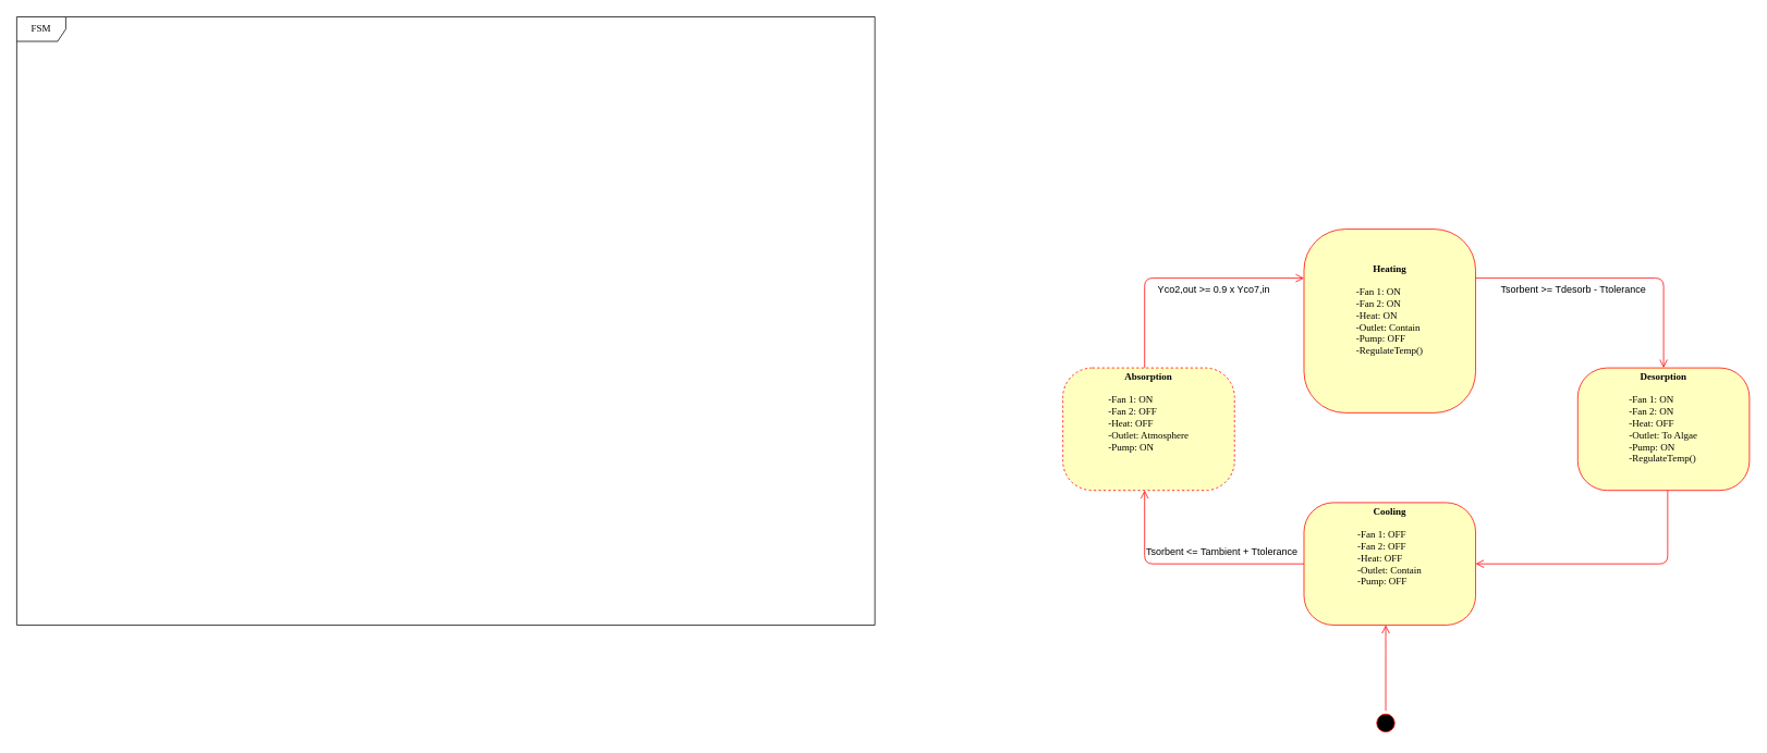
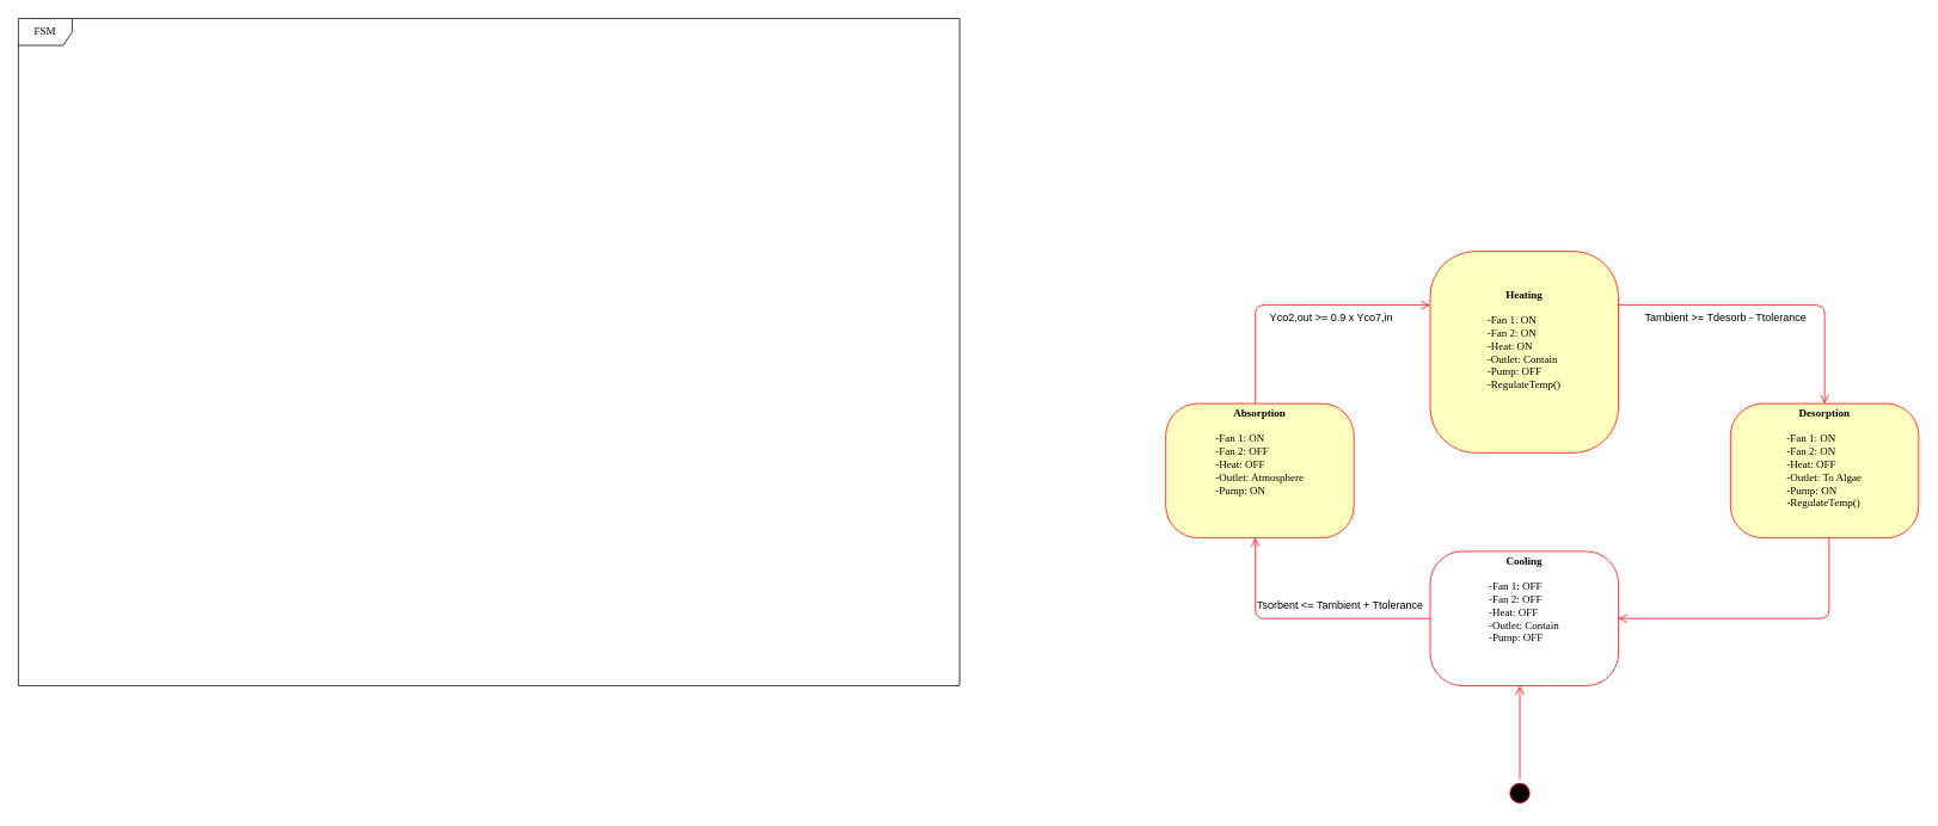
- <mxCell id="14" value="Tsorbent &amp;gt;= Tdesorb - Ttolerance" style="text;html=1;strokeColor=none;fillColor=none;align=center;verticalAlign=middle;whiteSpace=wrap;rounded=0;" vertex="1" parent="1"><mxGeometry x="1820" y="340" width="210" height="30" as="geometry" /></mxCell>
+ <mxCell id="14" value="Tambient &amp;gt;= Tdesorb - Ttolerance" style="text;html=1;strokeColor=none;fillColor=none;align=center;verticalAlign=middle;whiteSpace=wrap;rounded=0;" vertex="1" parent="1"><mxGeometry x="1820" y="340" width="210" height="30" as="geometry" /></mxCell>
- <mxCell id="3" value="&lt;b&gt;&lt;br&gt;&lt;br&gt;Absorption&lt;/b&gt;&lt;br&gt;&lt;br&gt;&lt;div style=&quot;text-align: left;&quot;&gt;-Fan 1: ON&lt;/div&gt;&lt;div style=&quot;text-align: left;&quot;&gt;-Fan 2: OFF&lt;/div&gt;&lt;div style=&quot;text-align: left;&quot;&gt;-Heat: OFF&lt;/div&gt;&lt;div style=&quot;text-align: left;&quot;&gt;-Outlet: Atmosphere&lt;/div&gt;&lt;div style=&quot;text-align: left;&quot;&gt;-Pump: ON&lt;/div&gt;&lt;br&gt;&lt;br&gt;&lt;br&gt;&lt;br&gt;&lt;div style=&quot;text-align: left;&quot;&gt;&lt;br&gt;&lt;/div&gt;" style="rounded=1;whiteSpace=wrap;html=1;arcSize=24;fillColor=#ffffc0;strokeColor=#ff0000;shadow=0;comic=0;labelBackgroundColor=none;fontFamily=Verdana;fontSize=12;fontColor=#000000;align=center;dashed=1;" parent="1" vertex="1"><mxGeometry x="1300" y="450" width="210" height="150" as="geometry" /></mxCell>
+ <mxCell id="3" value="&lt;b&gt;&lt;br&gt;&lt;br&gt;Absorption&lt;/b&gt;&lt;br&gt;&lt;br&gt;&lt;div style=&quot;text-align: left;&quot;&gt;-Fan 1: ON&lt;/div&gt;&lt;div style=&quot;text-align: left;&quot;&gt;-Fan 2: OFF&lt;/div&gt;&lt;div style=&quot;text-align: left;&quot;&gt;-Heat: OFF&lt;/div&gt;&lt;div style=&quot;text-align: left;&quot;&gt;-Outlet: Atmosphere&lt;/div&gt;&lt;div style=&quot;text-align: left;&quot;&gt;-Pump: ON&lt;/div&gt;&lt;br&gt;&lt;br&gt;&lt;br&gt;&lt;br&gt;&lt;div style=&quot;text-align: left;&quot;&gt;&lt;br&gt;&lt;/div&gt;" style="rounded=1;whiteSpace=wrap;html=1;arcSize=24;fillColor=#ffffc0;strokeColor=#ff0000;shadow=0;comic=0;labelBackgroundColor=none;fontFamily=Verdana;fontSize=12;fontColor=#000000;align=center;" parent="1" vertex="1"><mxGeometry x="1300" y="450" width="210" height="150" as="geometry" /></mxCell>
- <mxCell id="10" value="&lt;div style=&quot;&quot;&gt;&lt;b style=&quot;background-color: initial;&quot;&gt;&lt;br&gt;&lt;/b&gt;&lt;/div&gt;&lt;div style=&quot;&quot;&gt;&lt;b style=&quot;background-color: initial;&quot;&gt;Cooling&lt;/b&gt;&lt;/div&gt;&lt;div style=&quot;text-align: left;&quot;&gt;&lt;br&gt;&lt;/div&gt;&lt;div style=&quot;text-align: left;&quot;&gt;-Fan 1: OFF&lt;/div&gt;&lt;div style=&quot;text-align: left;&quot;&gt;-Fan 2: OFF&lt;/div&gt;&lt;div style=&quot;text-align: left;&quot;&gt;-Heat: OFF&lt;/div&gt;&lt;div style=&quot;text-align: left;&quot;&gt;-Outlet: Contain&lt;/div&gt;&lt;div style=&quot;text-align: left;&quot;&gt;&lt;span style=&quot;background-color: initial;&quot;&gt;-Pump: OFF&lt;/span&gt;&lt;/div&gt;&lt;br&gt;&lt;br&gt;&lt;br&gt;&lt;div style=&quot;text-align: left;&quot;&gt;&lt;br&gt;&lt;/div&gt;" style="rounded=1;whiteSpace=wrap;html=1;arcSize=24;fillColor=#ffffc0;strokeColor=#ff0000;shadow=0;comic=0;labelBackgroundColor=none;fontFamily=Verdana;fontSize=12;fontColor=#000000;align=center;" vertex="1" parent="1"><mxGeometry x="1595" y="615" width="210" height="150" as="geometry" /></mxCell>
+ <mxCell id="10" value="&lt;div style=&quot;&quot;&gt;&lt;b style=&quot;background-color: initial;&quot;&gt;&lt;br&gt;&lt;/b&gt;&lt;/div&gt;&lt;div style=&quot;&quot;&gt;&lt;b style=&quot;background-color: initial;&quot;&gt;Cooling&lt;/b&gt;&lt;/div&gt;&lt;div style=&quot;text-align: left;&quot;&gt;&lt;br&gt;&lt;/div&gt;&lt;div style=&quot;text-align: left;&quot;&gt;-Fan 1: OFF&lt;/div&gt;&lt;div style=&quot;text-align: left;&quot;&gt;-Fan 2: OFF&lt;/div&gt;&lt;div style=&quot;text-align: left;&quot;&gt;-Heat: OFF&lt;/div&gt;&lt;div style=&quot;text-align: left;&quot;&gt;-Outlet: Contain&lt;/div&gt;&lt;div style=&quot;text-align: left;&quot;&gt;&lt;span style=&quot;background-color: initial;&quot;&gt;-Pump: OFF&lt;/span&gt;&lt;/div&gt;&lt;br&gt;&lt;br&gt;&lt;br&gt;&lt;div style=&quot;text-align: left;&quot;&gt;&lt;br&gt;&lt;/div&gt;" style="rounded=1;whiteSpace=wrap;html=1;arcSize=24;fillColor=#ffffff;strokeColor=#ff0000;shadow=0;comic=0;labelBackgroundColor=none;fontFamily=Verdana;fontSize=12;fontColor=#000000;align=center;" vertex="1" parent="1"><mxGeometry x="1595" y="615" width="210" height="150" as="geometry" /></mxCell>
